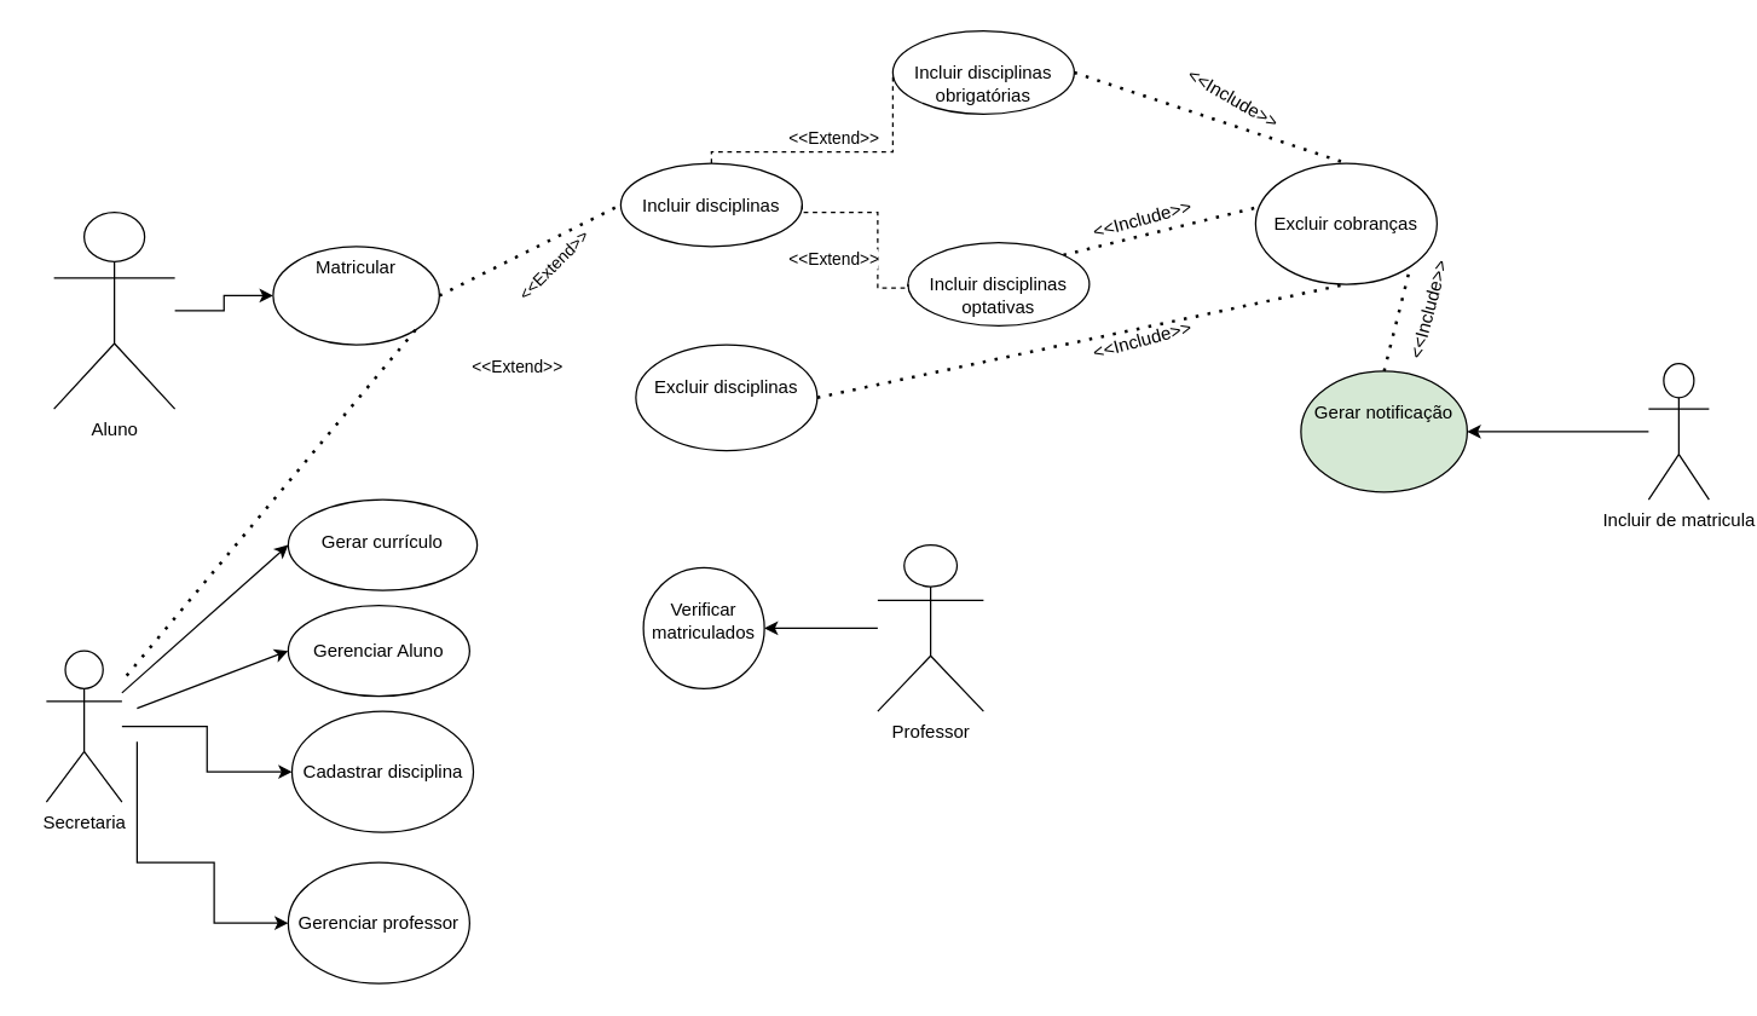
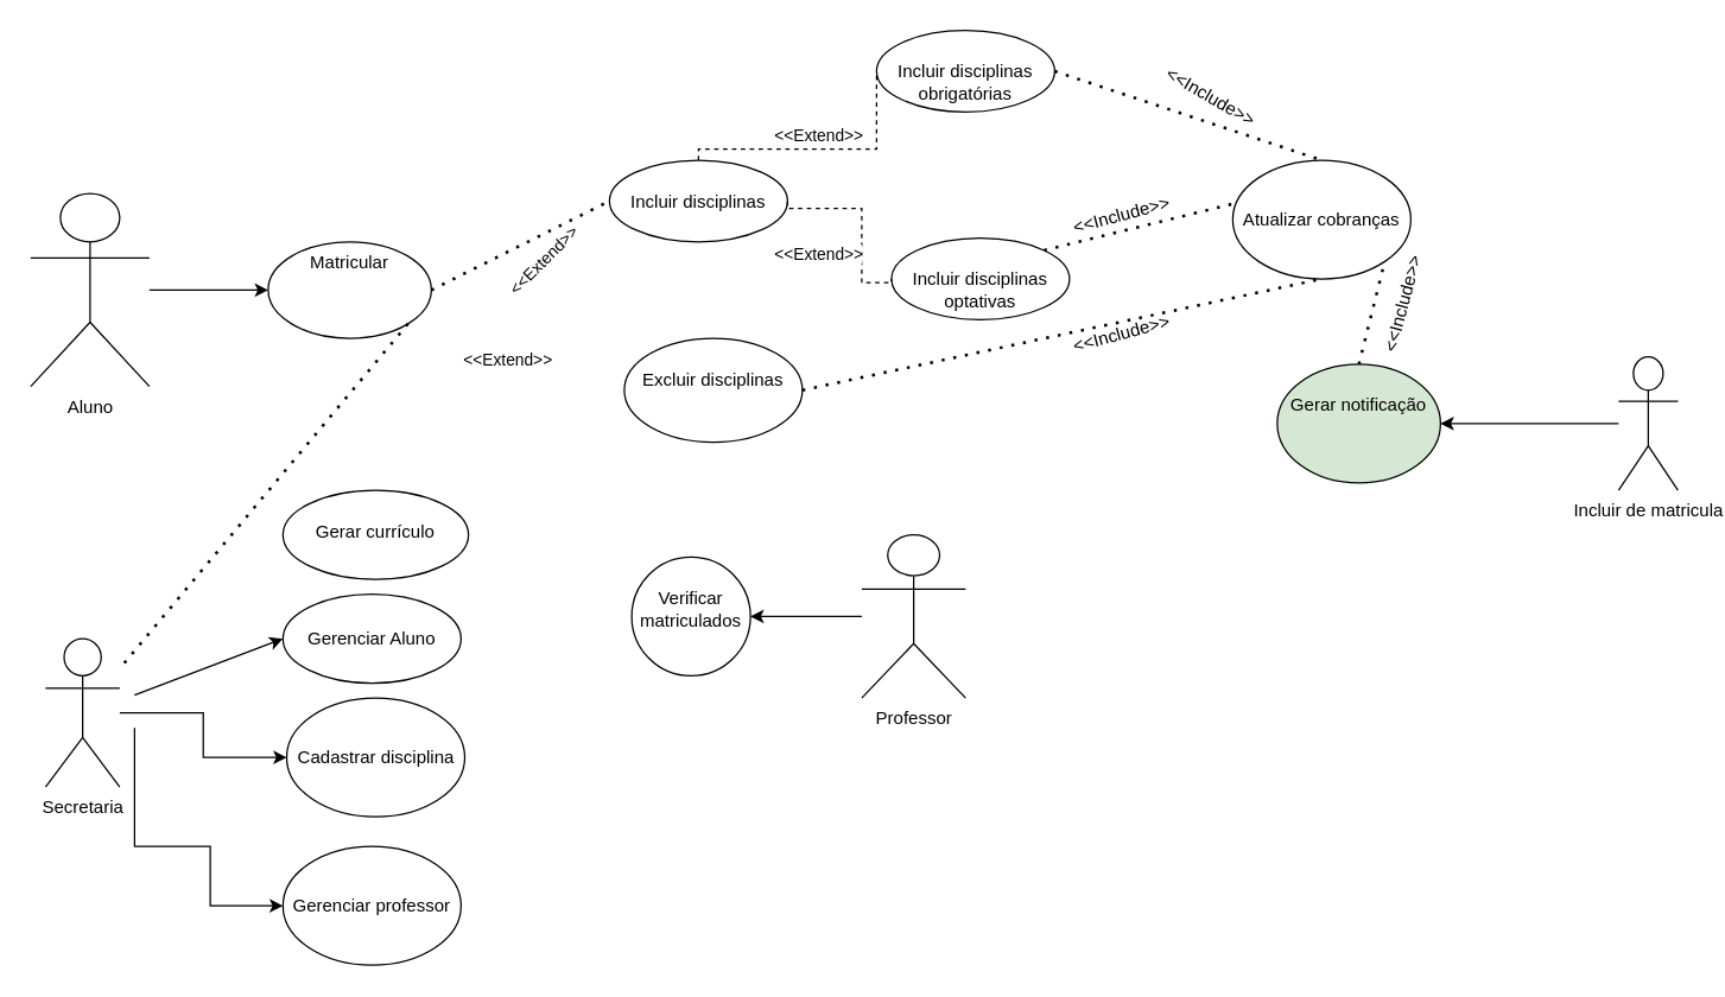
- <mxCell id="16" value="Excluir cobranças" style="ellipse;whiteSpace=wrap;html=1;" parent="1" vertex="1"><mxGeometry x="830" y="107.5" width="120" height="80" as="geometry" /></mxCell>
+ <mxCell id="16" value="Atualizar cobranças" style="ellipse;whiteSpace=wrap;html=1;" parent="1" vertex="1"><mxGeometry x="830" y="107.5" width="120" height="80" as="geometry" /></mxCell>
- <mxCell id="3" value="Aluno" style="shape=umlActor;verticalLabelPosition=bottom;verticalAlign=top;html=1;outlineConnect=0;" parent="1" vertex="1"><mxGeometry x="35" y="140" width="80" height="130" as="geometry" /></mxCell>
+ <mxCell id="3" value="Aluno" style="shape=umlActor;verticalLabelPosition=bottom;verticalAlign=top;html=1;outlineConnect=0;" parent="1" vertex="1"><mxGeometry x="20" y="130" width="80" height="130" as="geometry" /></mxCell>
- <mxCell id="20" value="" style="endArrow=classic;html=1;rounded=0;entryX=0;entryY=0.5;entryDx=0;entryDy=0;" parent="1" source="10" target="11" edge="1"><mxGeometry width="50" height="50" relative="1" as="geometry"><mxPoint x="310" y="370" as="sourcePoint" /><mxPoint x="360" y="320" as="targetPoint" /></mxGeometry></mxCell>
